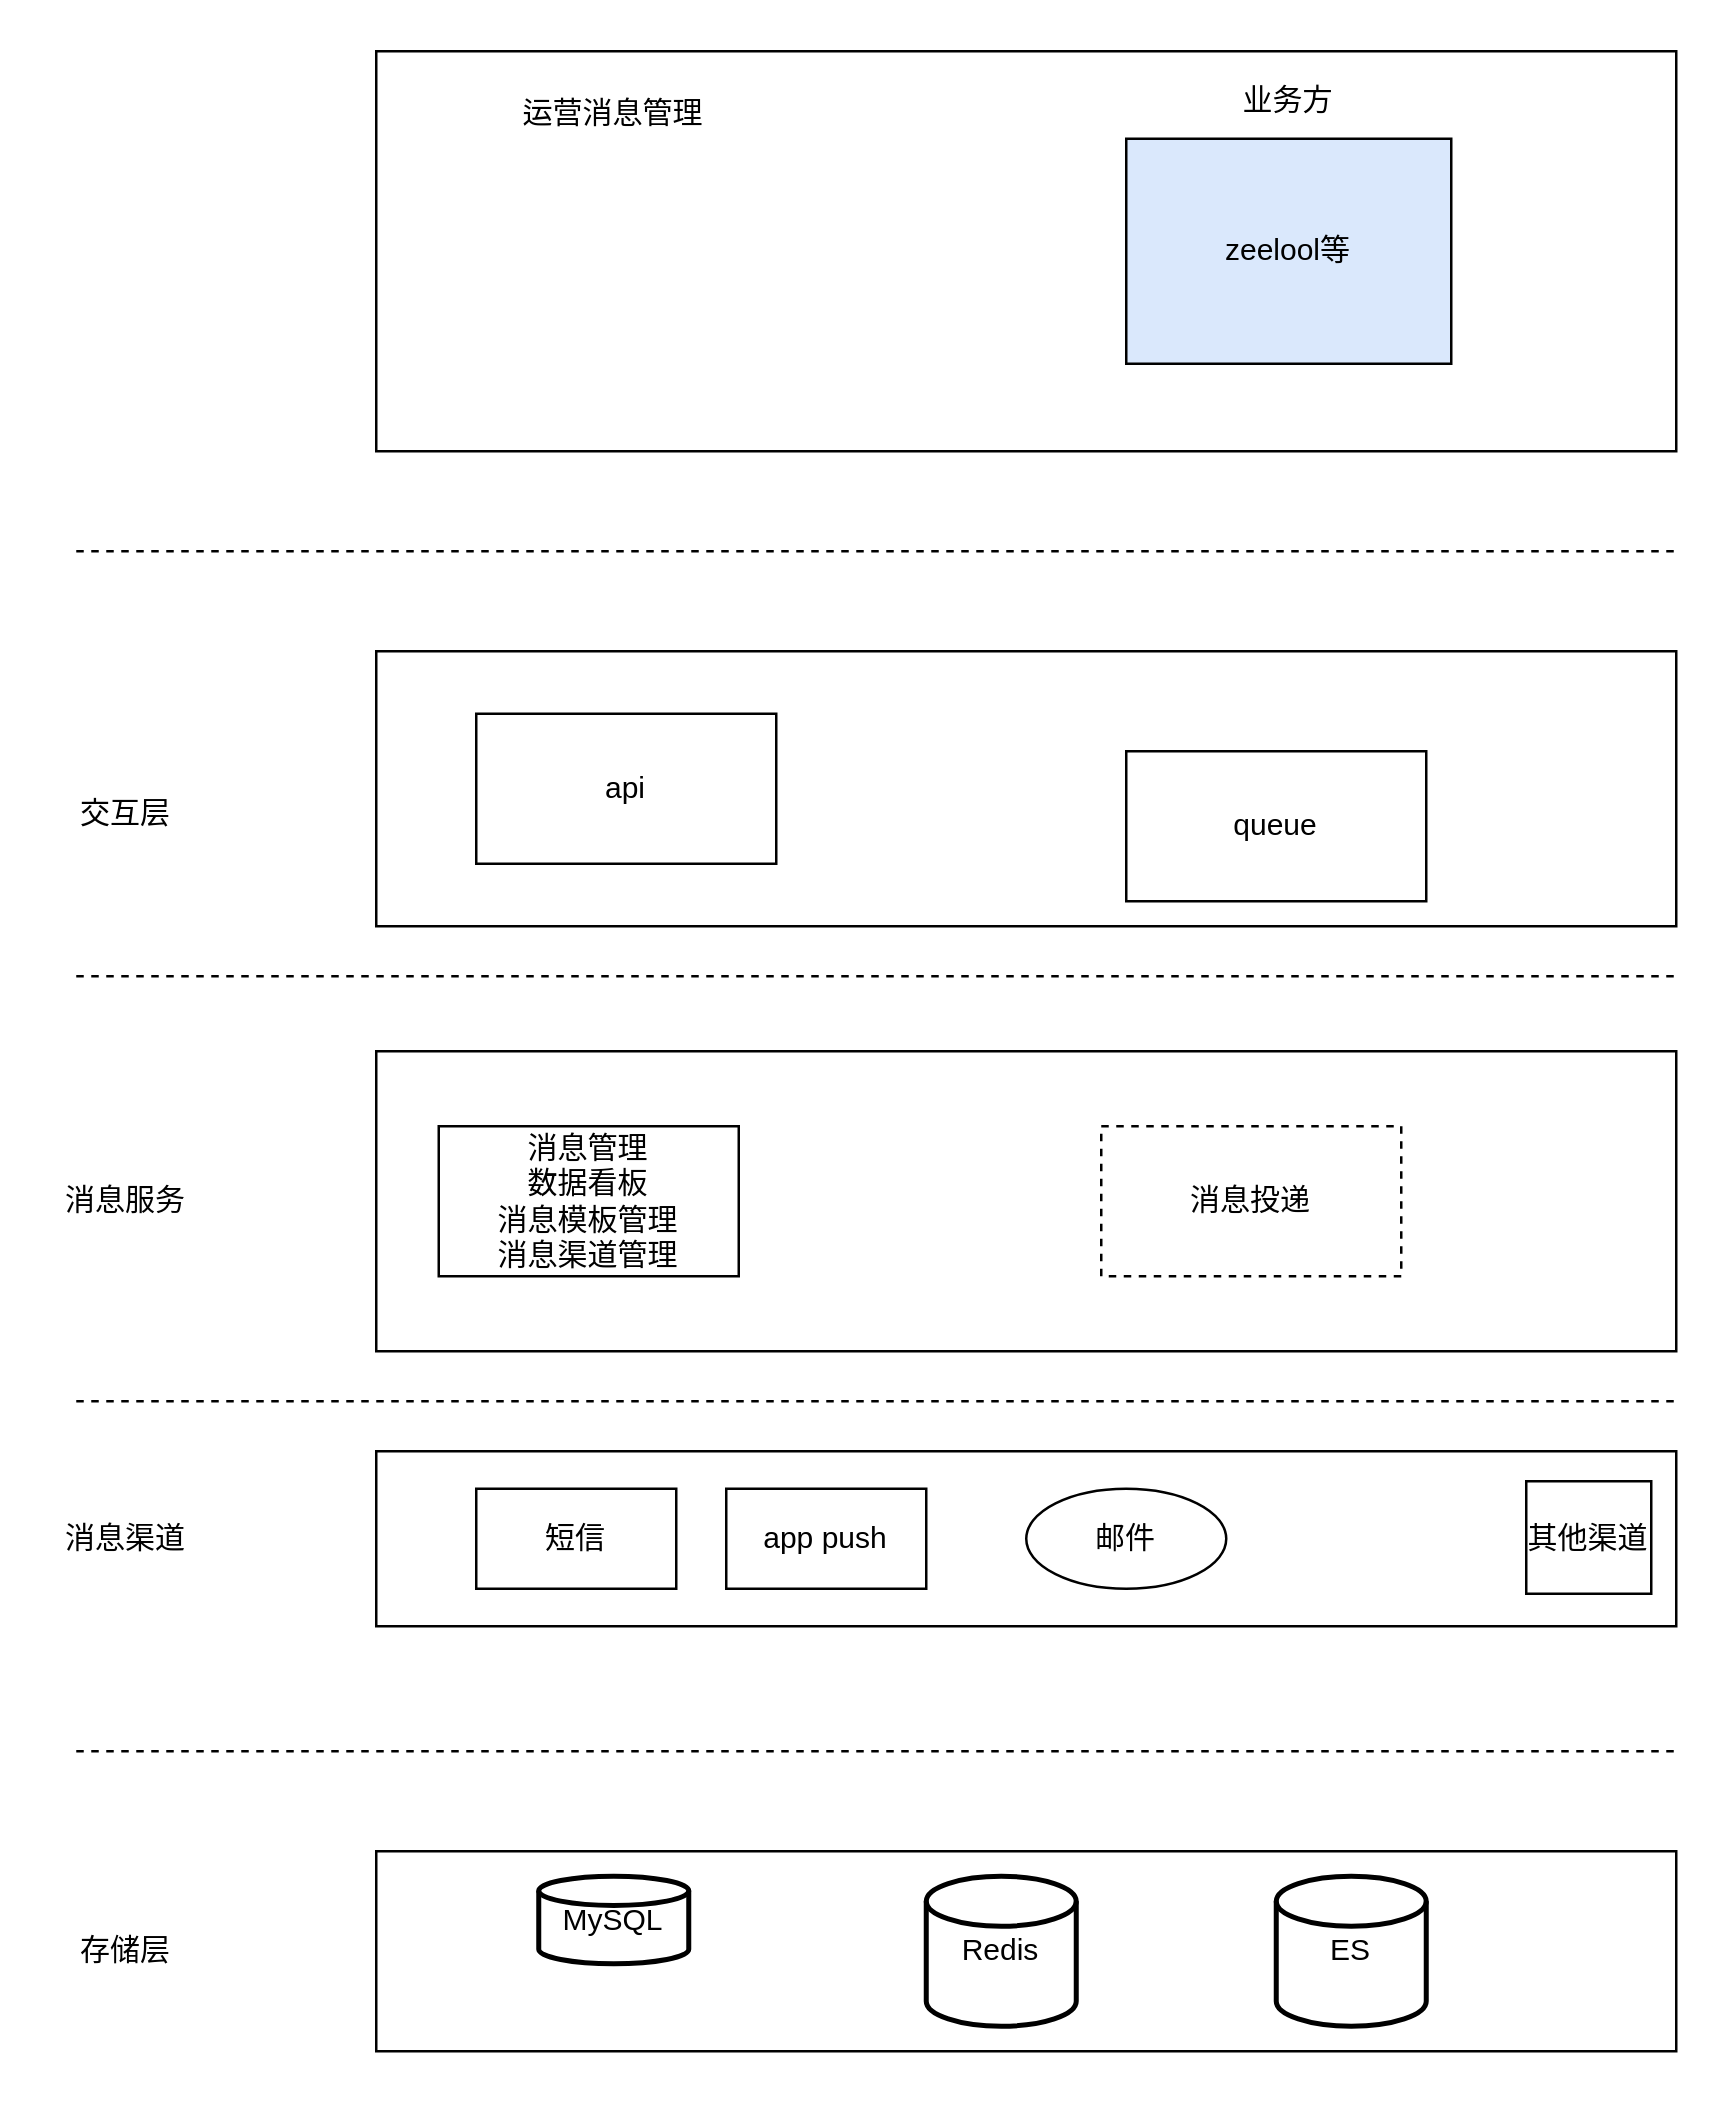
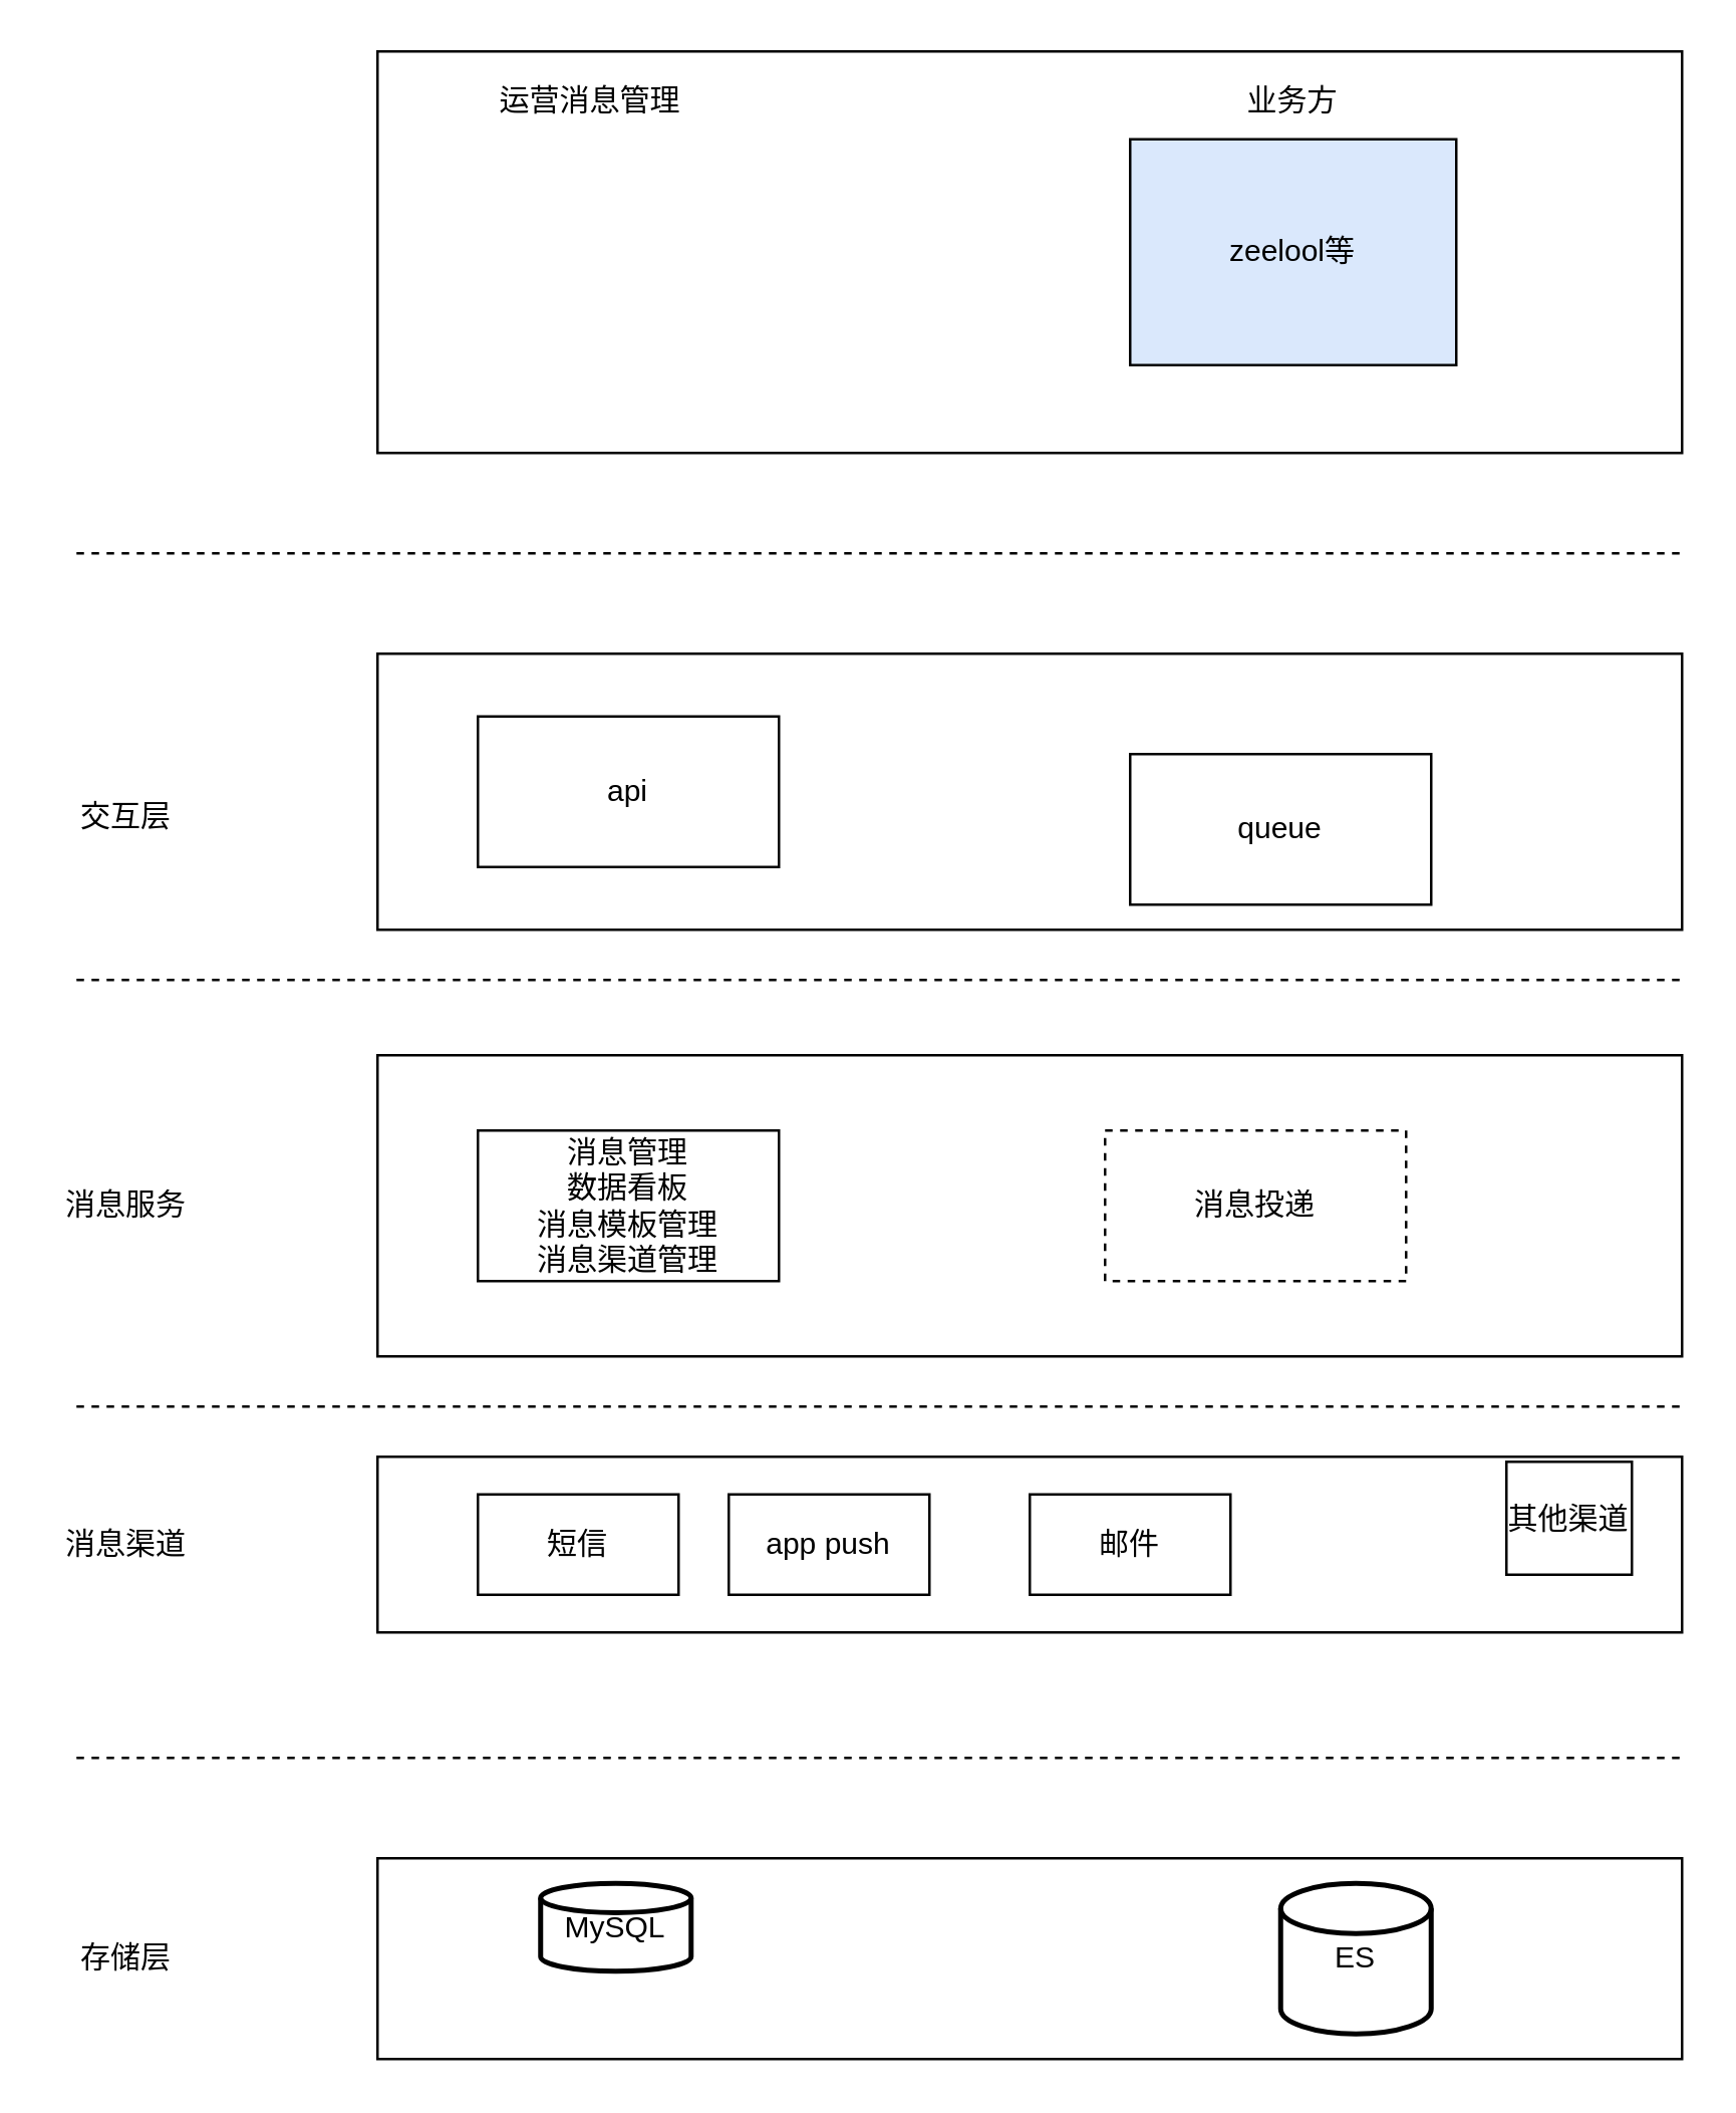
- <mxCell id="3" value="运营消息管理" style="text;html=1;strokeColor=none;fillColor=none;align=center;verticalAlign=middle;whiteSpace=wrap;rounded=0;" vertex="1" parent="1"><mxGeometry x="180" y="30" width="130" height="30" as="geometry" /></mxCell>
+ <mxCell id="3" value="运营消息管理" style="text;html=1;strokeColor=none;fillColor=none;align=center;verticalAlign=middle;whiteSpace=wrap;rounded=0;" vertex="1" parent="1"><mxGeometry x="170" y="25" width="130" height="30" as="geometry" /></mxCell>
- <mxCell id="12" value="消息管理&lt;br&gt;数据看板&lt;br&gt;消息模板管理&lt;br&gt;消息渠道管理" style="rounded=0;whiteSpace=wrap;html=1;" vertex="1" parent="1"><mxGeometry x="175" y="450" width="120" height="60" as="geometry" /></mxCell>
+ <mxCell id="12" value="消息管理&lt;br&gt;数据看板&lt;br&gt;消息模板管理&lt;br&gt;消息渠道管理" style="rounded=0;whiteSpace=wrap;html=1;" vertex="1" parent="1"><mxGeometry x="190" y="450" width="120" height="60" as="geometry" /></mxCell>
- <mxCell id="19" value="其他渠道" style="rounded=0;whiteSpace=wrap;html=1;" vertex="1" parent="1"><mxGeometry x="610" y="592" width="50" height="45" as="geometry" /></mxCell>
+ <mxCell id="19" value="其他渠道" style="rounded=0;whiteSpace=wrap;html=1;" vertex="1" parent="1"><mxGeometry x="600" y="582" width="50" height="45" as="geometry" /></mxCell>
- <mxCell id="18" value="邮件" style="ellipse;whiteSpace=wrap;html=1;" vertex="1" parent="1"><mxGeometry x="410" y="595" width="80" height="40" as="geometry" /></mxCell>
+ <mxCell id="18" value="邮件" style="rounded=0;whiteSpace=wrap;html=1;" vertex="1" parent="1"><mxGeometry x="410" y="595" width="80" height="40" as="geometry" /></mxCell>
- <mxCell id="23" value="Redis" style="strokeWidth=2;html=1;shape=mxgraph.flowchart.database;whiteSpace=wrap;" vertex="1" parent="1"><mxGeometry x="370" y="750" width="60" height="60" as="geometry" /></mxCell>
